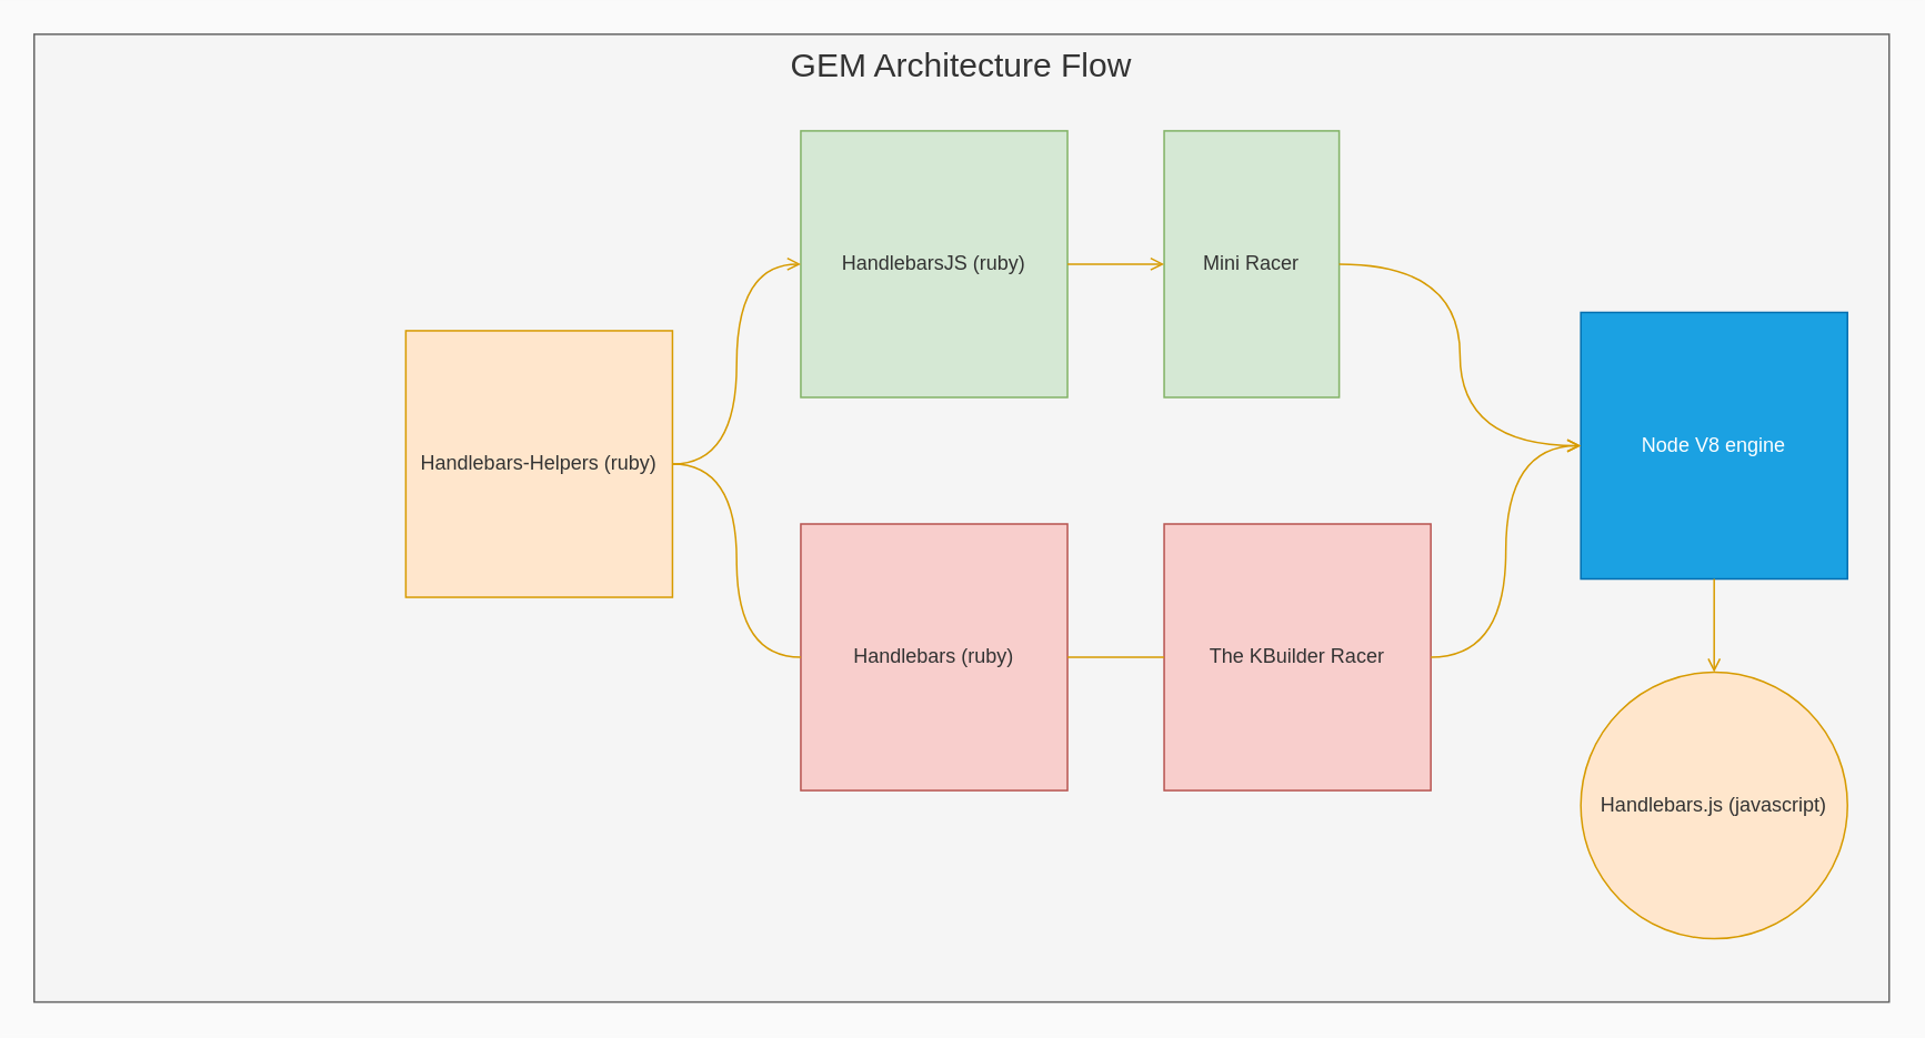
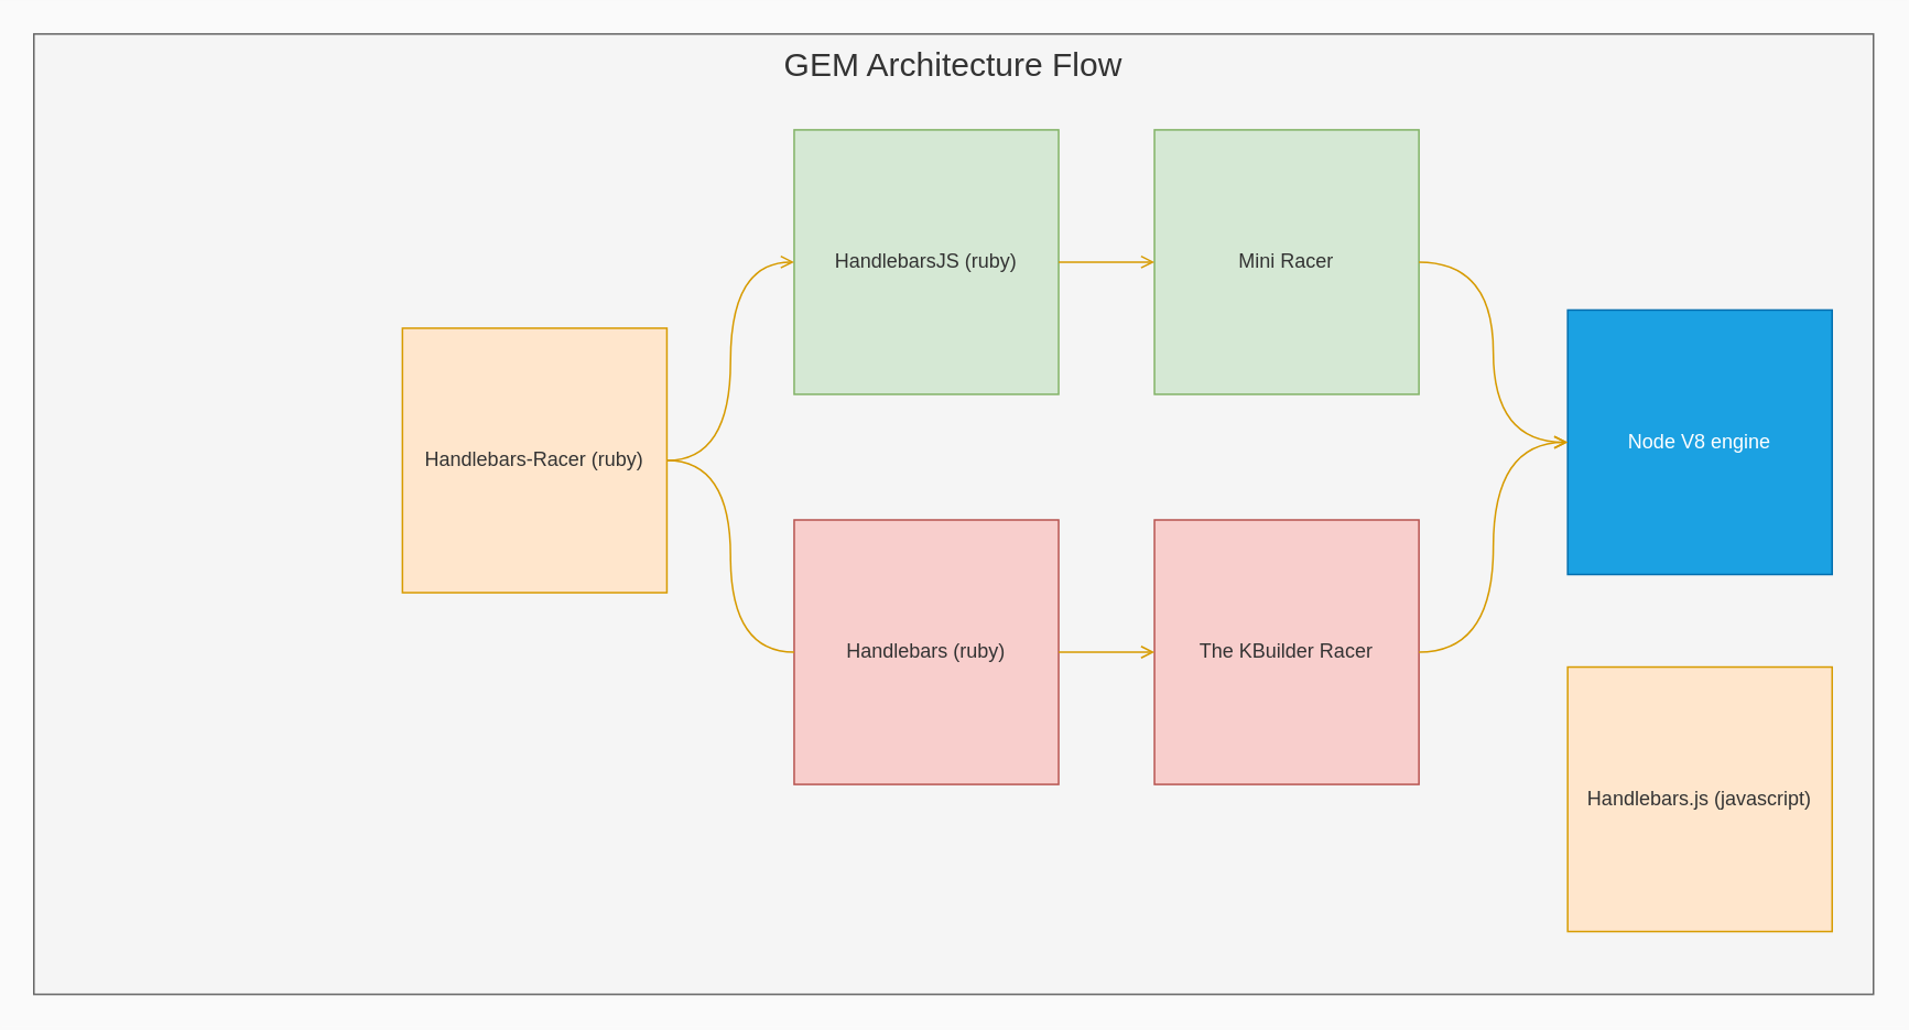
- <mxCell id="7" value="Mini Racer" style="whiteSpace=wrap;html=1;rounded=0;fillColor=#d5e8d4;strokeColor=#82b366;fontColor=#333333" parent="1" vertex="1"><mxGeometry x="698" y="78" width="105" height="160" as="geometry" /></mxCell>
+ <mxCell id="7" value="Mini Racer" style="whiteSpace=wrap;html=1;rounded=0;fillColor=#d5e8d4;strokeColor=#82b366;fontColor=#333333" parent="1" vertex="1"><mxGeometry x="698" y="78" width="160" height="160" as="geometry" /></mxCell>
- <mxCell id="3" value="Handlebars-Helpers (ruby)" style="whiteSpace=wrap;html=1;rounded=0;fillColor=#ffe6cc;strokeColor=#d79b00;fontColor=#333333" parent="1" vertex="1"><mxGeometry x="243" y="198" width="160" height="160" as="geometry" /></mxCell>
+ <mxCell id="3" value="Handlebars-Racer (ruby)" style="whiteSpace=wrap;html=1;rounded=0;fillColor=#ffe6cc;strokeColor=#d79b00;fontColor=#333333" parent="1" vertex="1"><mxGeometry x="243" y="198" width="160" height="160" as="geometry" /></mxCell>
- <mxCell id="16" value="" style="edgeStyle=orthogonalEdgeStyle;curved=1;exitX=0.5;exitY=1;exitDx=0;exitDy=0;startArrow=none;startFill=1;endArrow=open;endFill=1;whiteSpace=wrap;html=1;rounded=0;fillColor=#ffe6cc;strokeColor=#d79b00" parent="1" source="8" target="9" edge="1"><mxGeometry relative="1" as="geometry" /></mxCell>
- <mxCell id="11" value="" style="edgeStyle=orthogonalEdgeStyle;curved=1;exitX=1;exitY=0.5;exitDx=0;exitDy=0;entryX=0;entryY=0.5;entryDx=0;entryDy=0;startArrow=none;startFill=1;endArrow=none;endFill=1;whiteSpace=wrap;html=1;rounded=0;fillColor=#ffe6cc;strokeColor=#d79b00;" parent="1" source="4" target="5" edge="1"><mxGeometry relative="1" as="geometry" /></mxCell>
+ <mxCell id="11" value="" style="edgeStyle=orthogonalEdgeStyle;curved=1;exitX=1;exitY=0.5;exitDx=0;exitDy=0;entryX=0;entryY=0.5;entryDx=0;entryDy=0;startArrow=none;startFill=1;endArrow=open;endFill=1;whiteSpace=wrap;html=1;rounded=0;fillColor=#ffe6cc;strokeColor=#d79b00" parent="1" source="4" target="5" edge="1"><mxGeometry relative="1" as="geometry" /></mxCell>
- <mxCell id="9" value="&lt;span&gt;Handlebars.js (javascript)&lt;/span&gt;" style="ellipse;whiteSpace=wrap;html=1;fillColor=#ffe6cc;strokeColor=#d79b00;fontColor=#333333;" parent="1" vertex="1"><mxGeometry x="948" y="403" width="160" height="160" as="geometry" /></mxCell>
+ <mxCell id="9" value="&lt;span&gt;Handlebars.js (javascript)&lt;/span&gt;" style="whiteSpace=wrap;html=1;rounded=0;fillColor=#ffe6cc;strokeColor=#d79b00;fontColor=#333333" parent="1" vertex="1"><mxGeometry x="948" y="403" width="160" height="160" as="geometry" /></mxCell>
